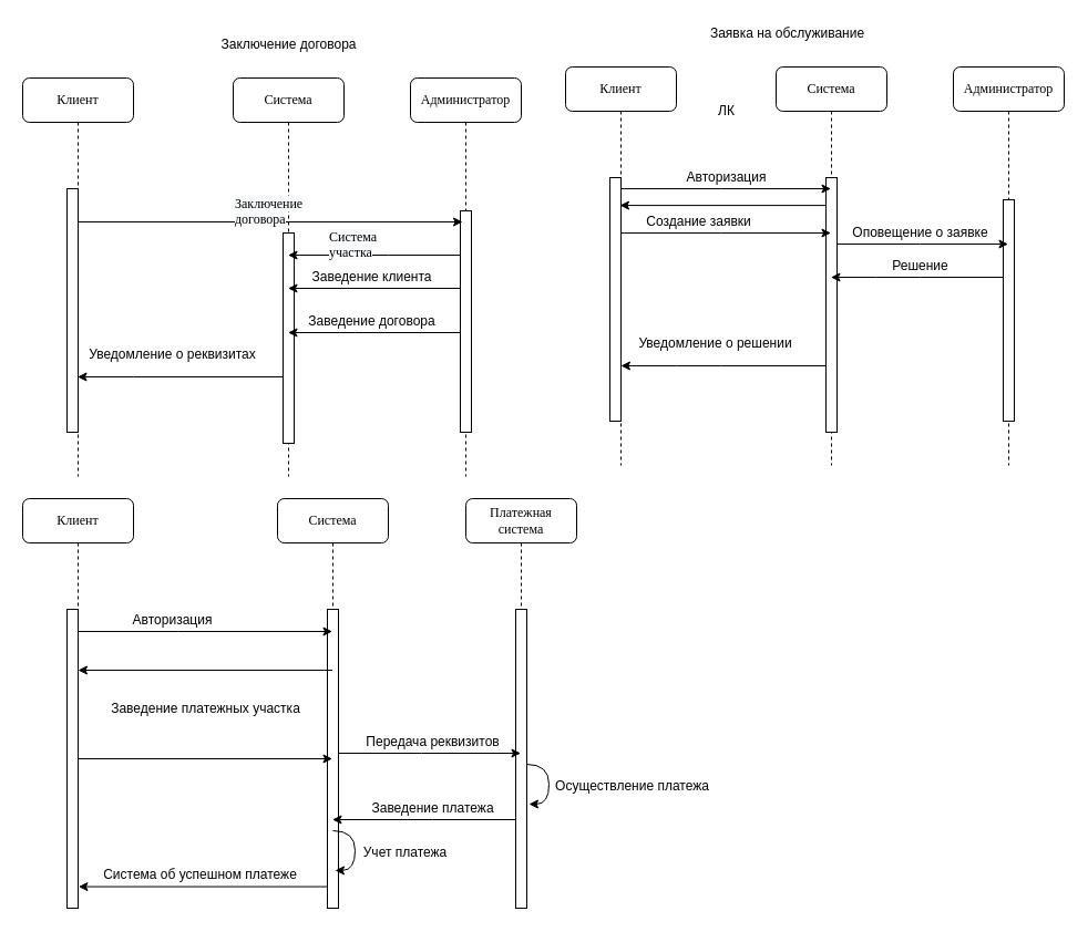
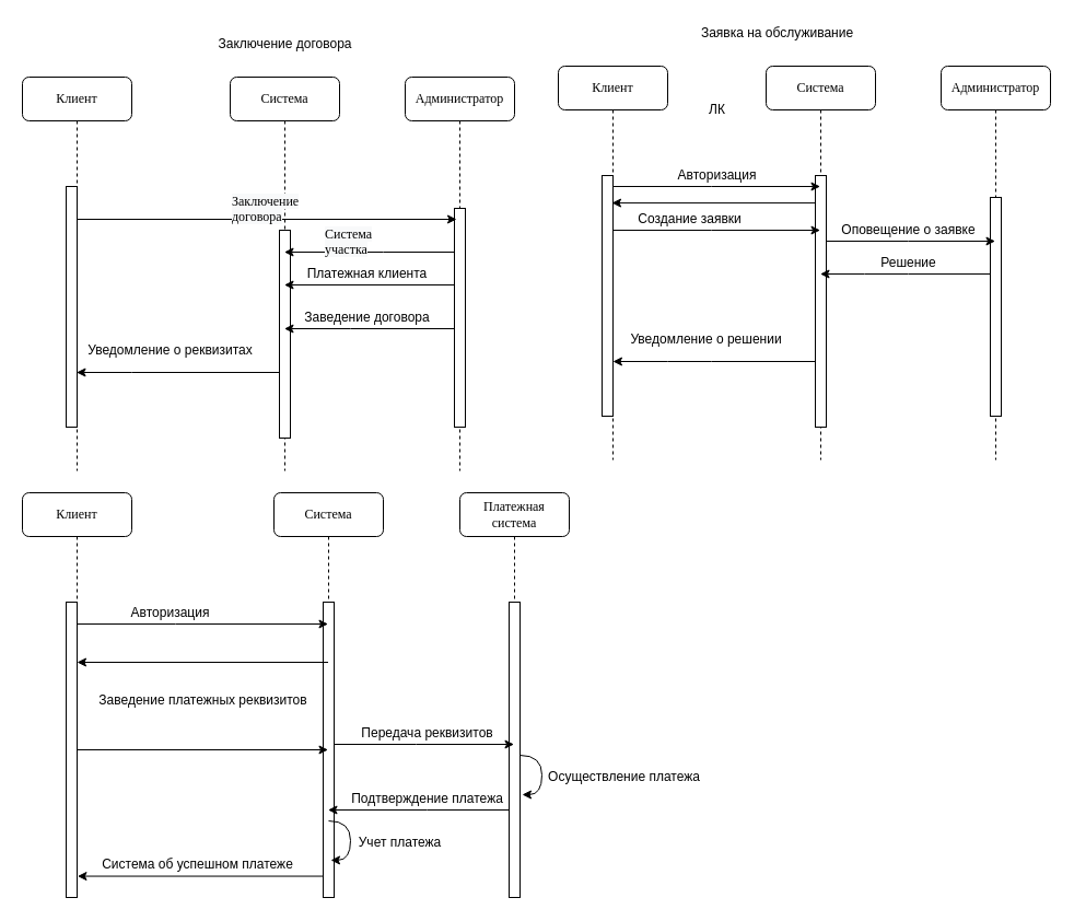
- <mxCell id="13" value="Заведение клиента" style="text;html=1;align=center;verticalAlign=middle;resizable=0;points=[];autosize=1;" parent="1" vertex="1"><mxGeometry x="270" y="240" width="130" height="20" as="geometry" /></mxCell>
+ <mxCell id="13" value="Платежная клиента" style="text;html=1;align=center;verticalAlign=middle;resizable=0;points=[];autosize=1;" parent="1" vertex="1"><mxGeometry x="270" y="240" width="130" height="20" as="geometry" /></mxCell>
- <mxCell id="27" value="Заведение платежных участка" style="text;html=1;align=center;verticalAlign=middle;resizable=0;points=[];autosize=1;" parent="1" vertex="1"><mxGeometry x="80" y="630" width="210" height="20" as="geometry" /></mxCell>
+ <mxCell id="27" value="Заведение платежных реквизитов" style="text;html=1;align=center;verticalAlign=middle;resizable=0;points=[];autosize=1;" parent="1" vertex="1"><mxGeometry x="80" y="630" width="210" height="20" as="geometry" /></mxCell>
- <mxCell id="35" value="Заведение платежа" style="text;html=1;align=center;verticalAlign=middle;resizable=0;points=[];autosize=1;" parent="1" vertex="1"><mxGeometry x="310" y="720" width="160" height="20" as="geometry" /></mxCell>
+ <mxCell id="35" value="Подтверждение платежа" style="text;html=1;align=center;verticalAlign=middle;resizable=0;points=[];autosize=1;" parent="1" vertex="1"><mxGeometry x="310" y="720" width="160" height="20" as="geometry" /></mxCell>
